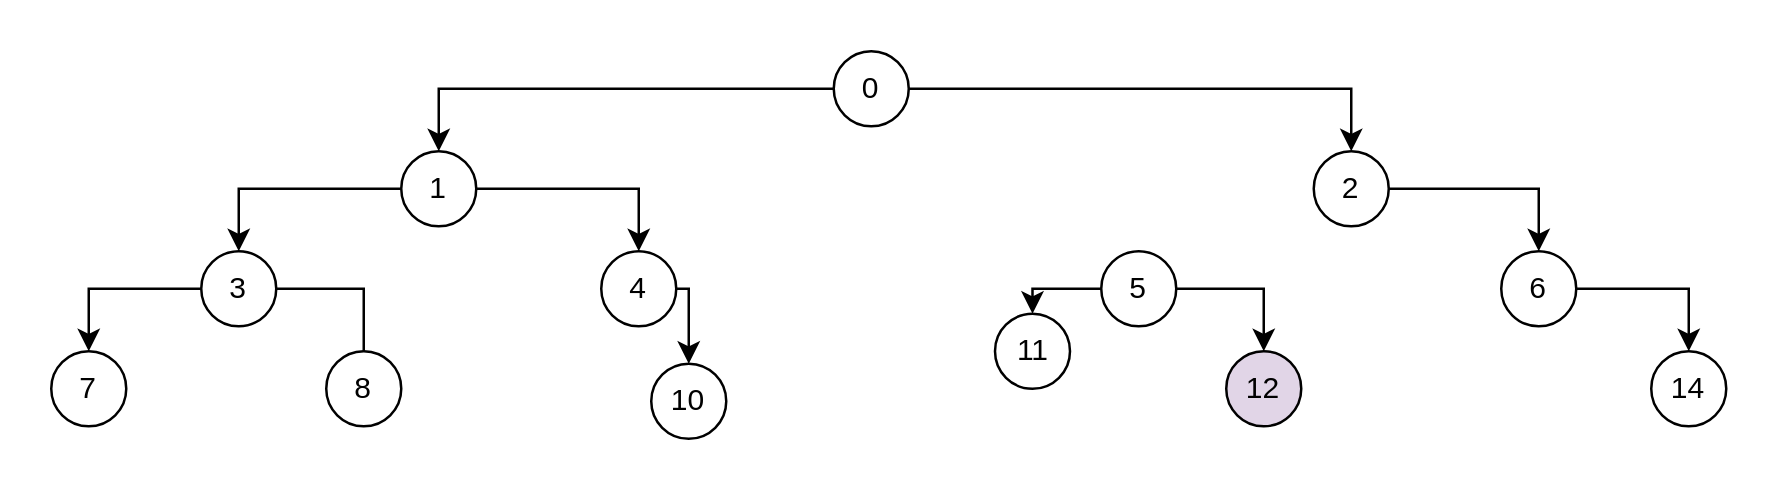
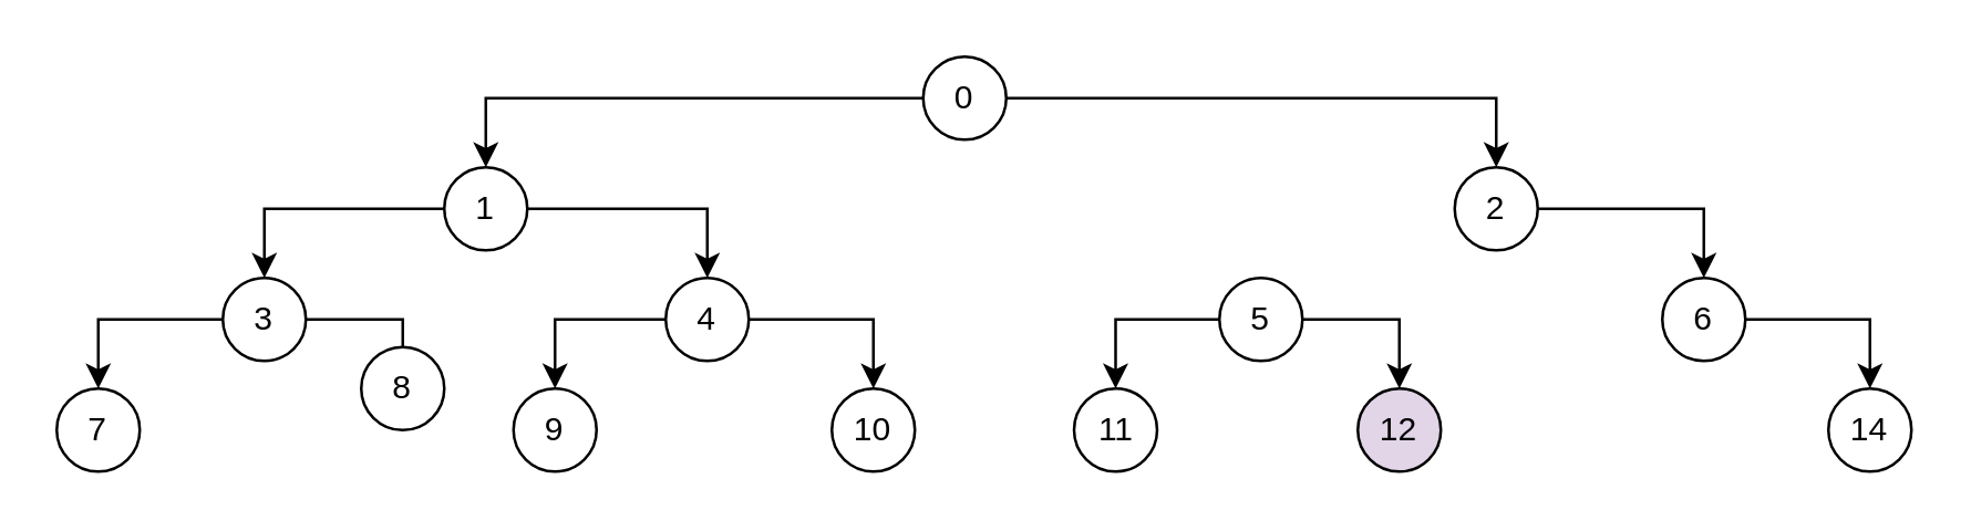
+ <mxCell id="5" style="edgeStyle=orthogonalEdgeStyle;rounded=0;orthogonalLoop=1;jettySize=auto;html=1;exitX=0;exitY=0.5;exitDx=0;exitDy=0;entryX=0.5;entryY=0;entryDx=0;entryDy=0;" edge="1" parent="1" source="7" target="27"><mxGeometry relative="1" as="geometry" /></mxCell>
- <mxCell id="26" value="11" style="ellipse;whiteSpace=wrap;html=1;aspect=fixed;" vertex="1" parent="1"><mxGeometry x="397.5" y="125" width="30" height="30" as="geometry" /></mxCell>
+ <mxCell id="26" value="11" style="ellipse;whiteSpace=wrap;html=1;aspect=fixed;" vertex="1" parent="1"><mxGeometry x="387.5" y="140" width="30" height="30" as="geometry" /></mxCell>
- <mxCell id="22" value="8" style="ellipse;whiteSpace=wrap;html=1;aspect=fixed;" vertex="1" parent="1"><mxGeometry x="130" y="140" width="30" height="30" as="geometry" /></mxCell>
+ <mxCell id="22" value="8" style="ellipse;whiteSpace=wrap;html=1;aspect=fixed;" vertex="1" parent="1"><mxGeometry x="130" y="125" width="30" height="30" as="geometry" /></mxCell>
+ <mxCell id="27" value="9" style="ellipse;whiteSpace=wrap;html=1;aspect=fixed;" vertex="1" parent="1"><mxGeometry x="185" y="140" width="30" height="30" as="geometry" /></mxCell>
- <mxCell id="25" value="10" style="ellipse;whiteSpace=wrap;html=1;aspect=fixed;" vertex="1" parent="1"><mxGeometry x="260" y="145" width="30" height="30" as="geometry" /></mxCell>
+ <mxCell id="25" value="10" style="ellipse;whiteSpace=wrap;html=1;aspect=fixed;" vertex="1" parent="1"><mxGeometry x="300" y="140" width="30" height="30" as="geometry" /></mxCell>
